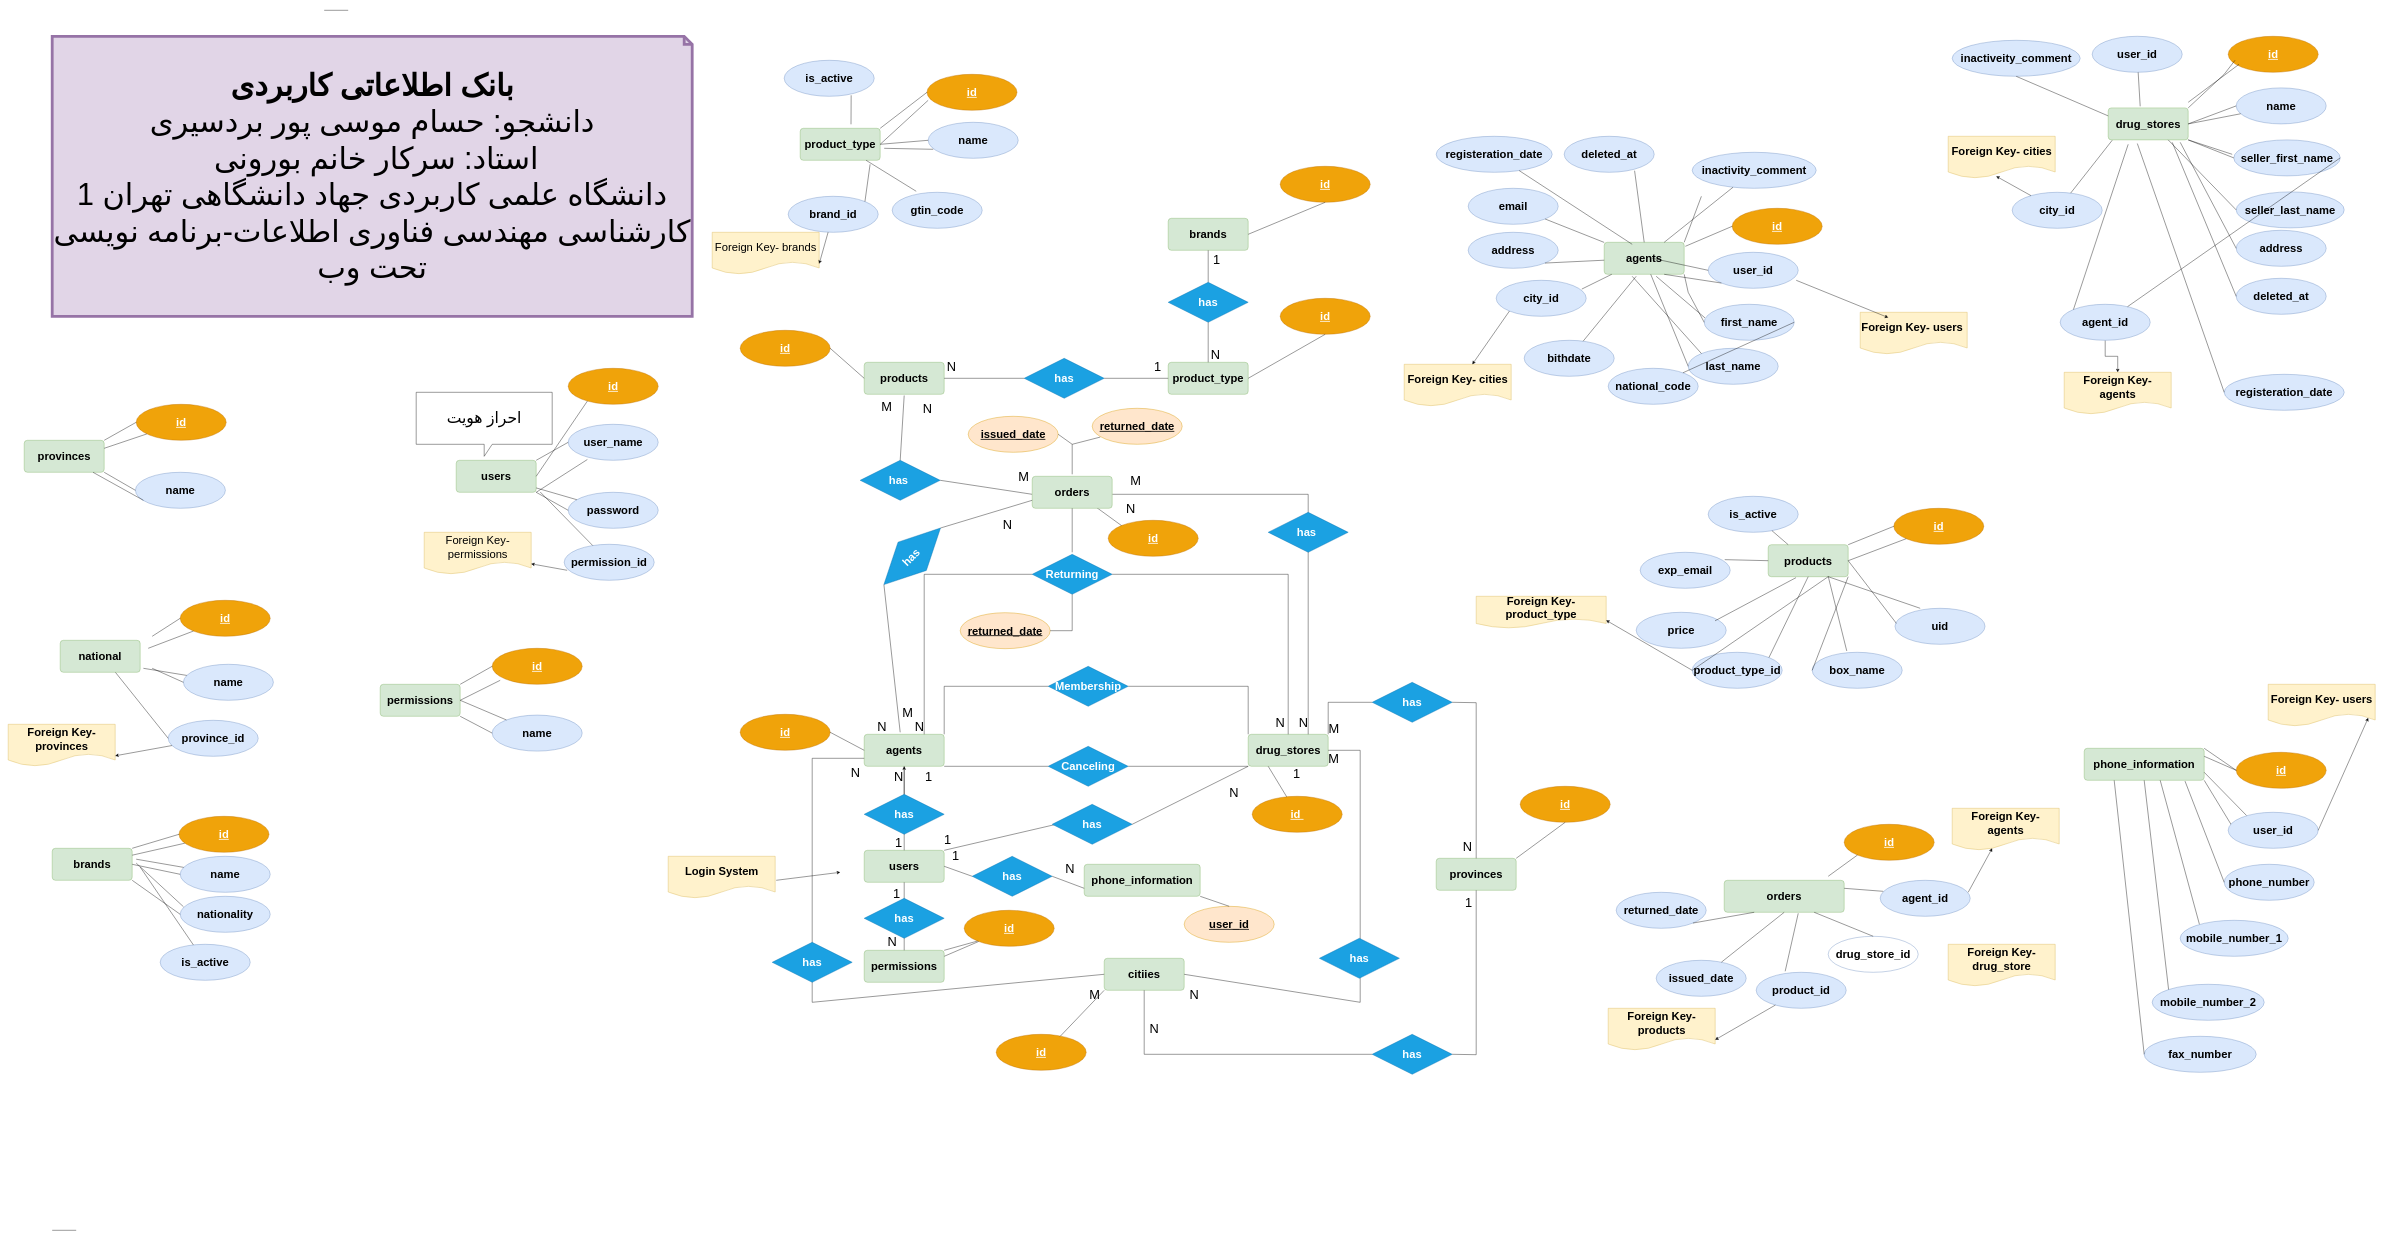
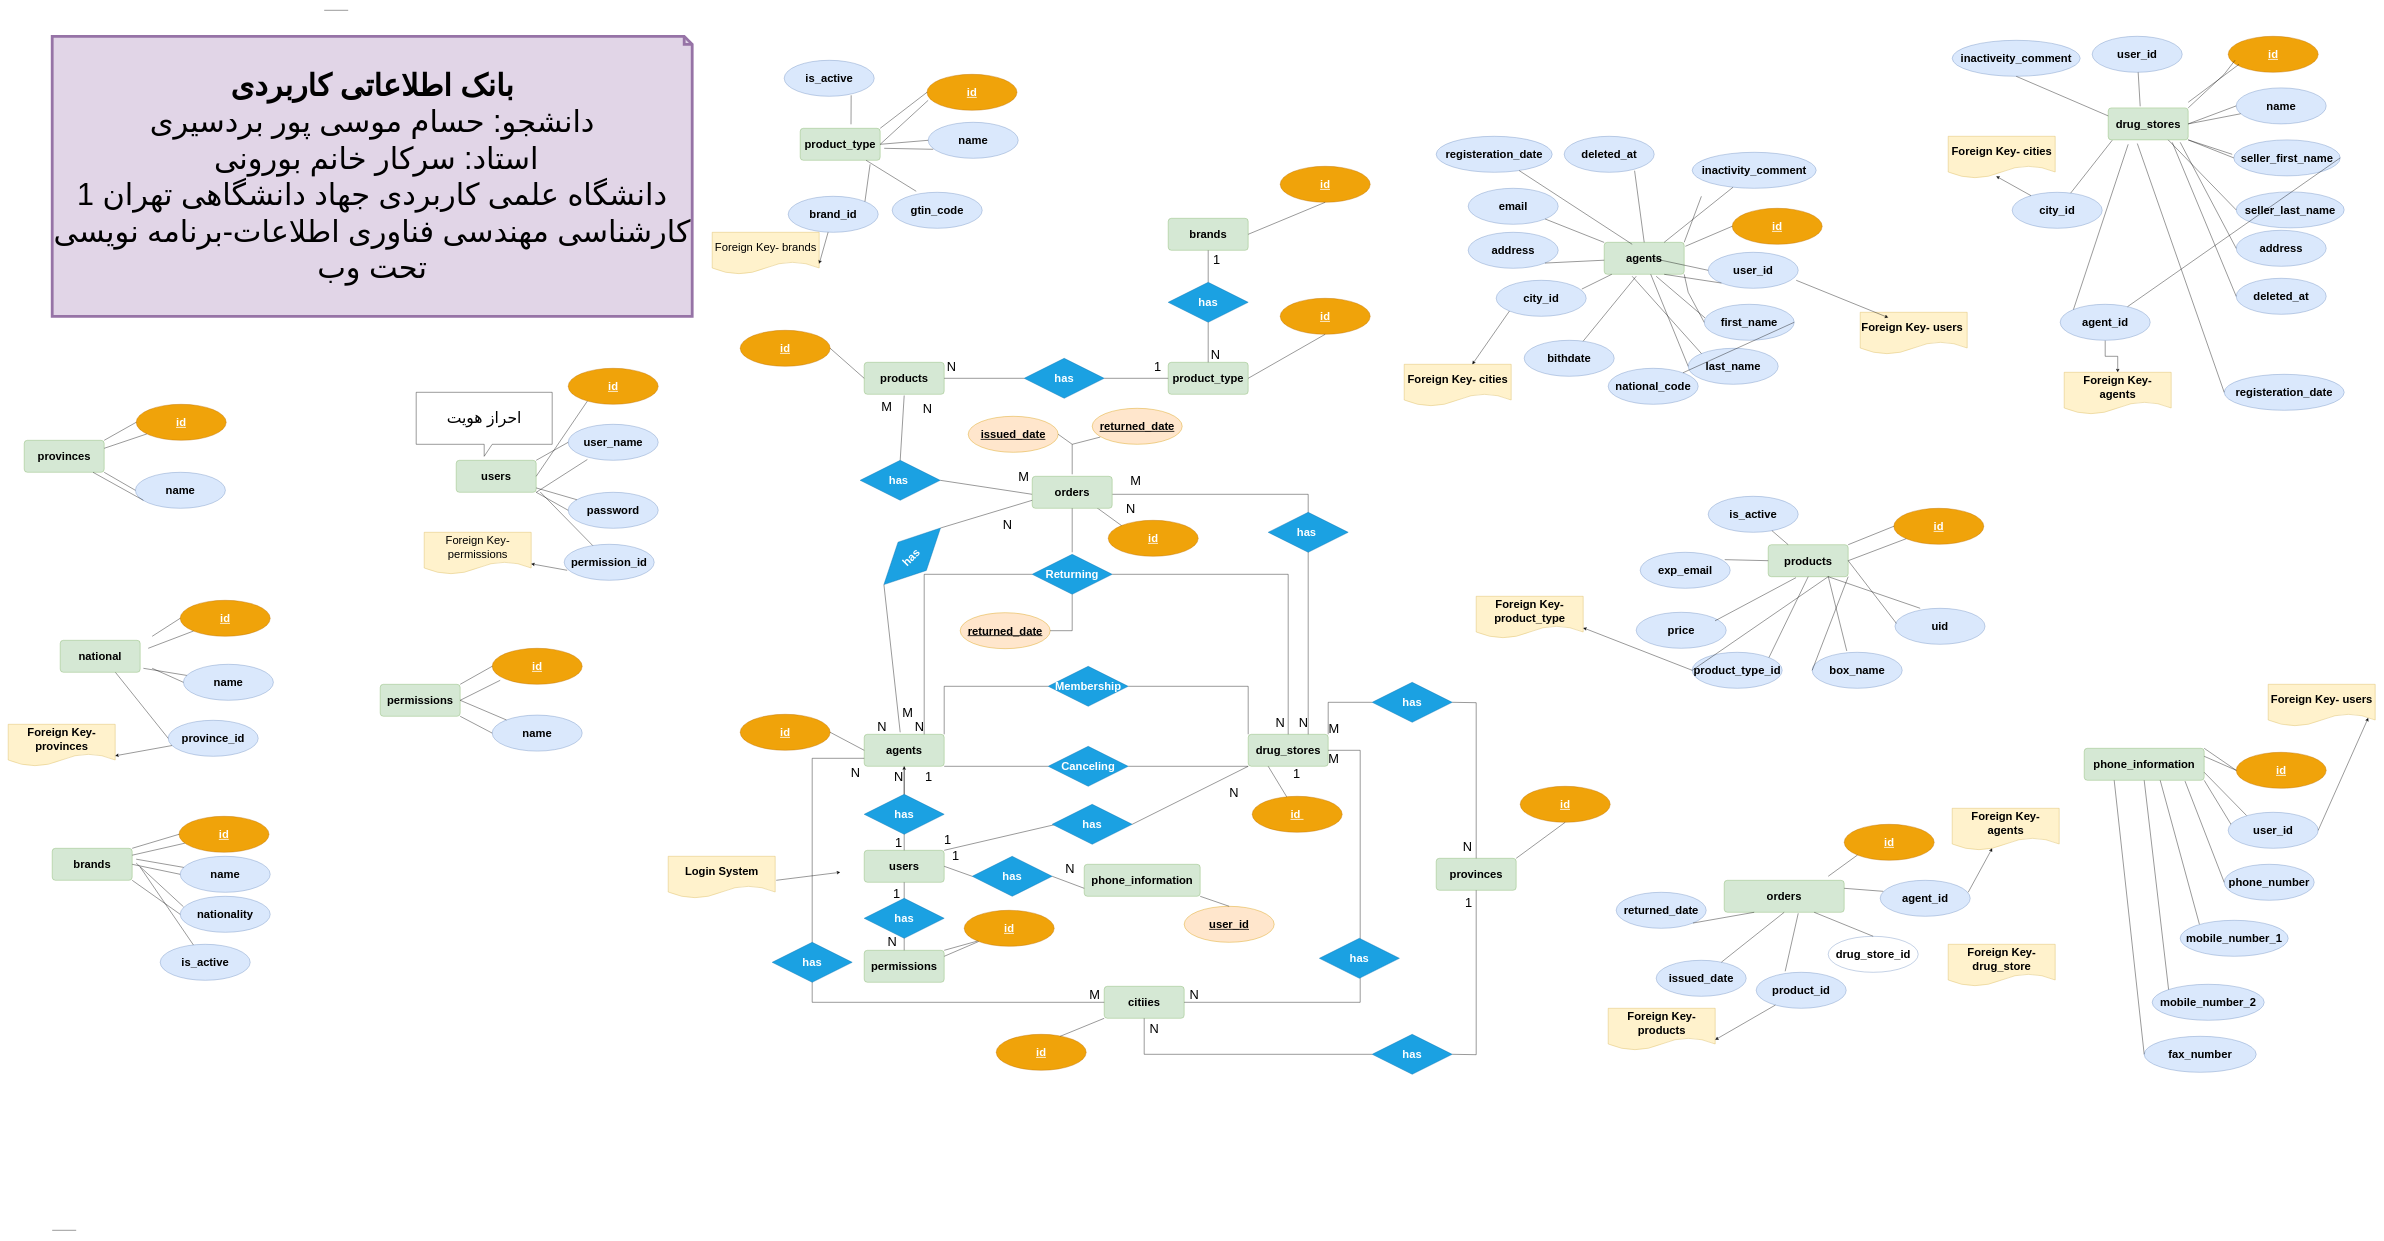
- <mxCell id="258" value="Foreign Key- product_type" style="shape=document;whiteSpace=wrap;html=1;boundedLbl=1;fontSize=28;fontStyle=1;strokeColor=#d6b656;fillColor=#fff2cc;" parent="1" vertex="1"><mxGeometry x="3690" y="1490" width="325" height="80" as="geometry" /></mxCell>
+ <mxCell id="258" value="Foreign Key- product_type" style="shape=document;whiteSpace=wrap;html=1;boundedLbl=1;fontSize=28;fontStyle=1;strokeColor=#d6b656;fillColor=#fff2cc;" parent="1" vertex="1"><mxGeometry x="3690" y="1490" width="267.5" height="105" as="geometry" /></mxCell>
- <mxCell id="15" value="citiies" style="rounded=1;arcSize=10;whiteSpace=wrap;html=1;align=center;fontSize=28;fillColor=#d5e8d4;strokeColor=#82b366;fontStyle=1" parent="1" vertex="1"><mxGeometry x="2760" y="2395" width="200" height="80" as="geometry" /></mxCell>
+ <mxCell id="15" value="citiies" style="rounded=1;arcSize=10;whiteSpace=wrap;html=1;align=center;fontSize=28;fillColor=#d5e8d4;strokeColor=#82b366;fontStyle=1" parent="1" vertex="1"><mxGeometry x="2760" y="2465" width="200" height="80" as="geometry" /></mxCell>
